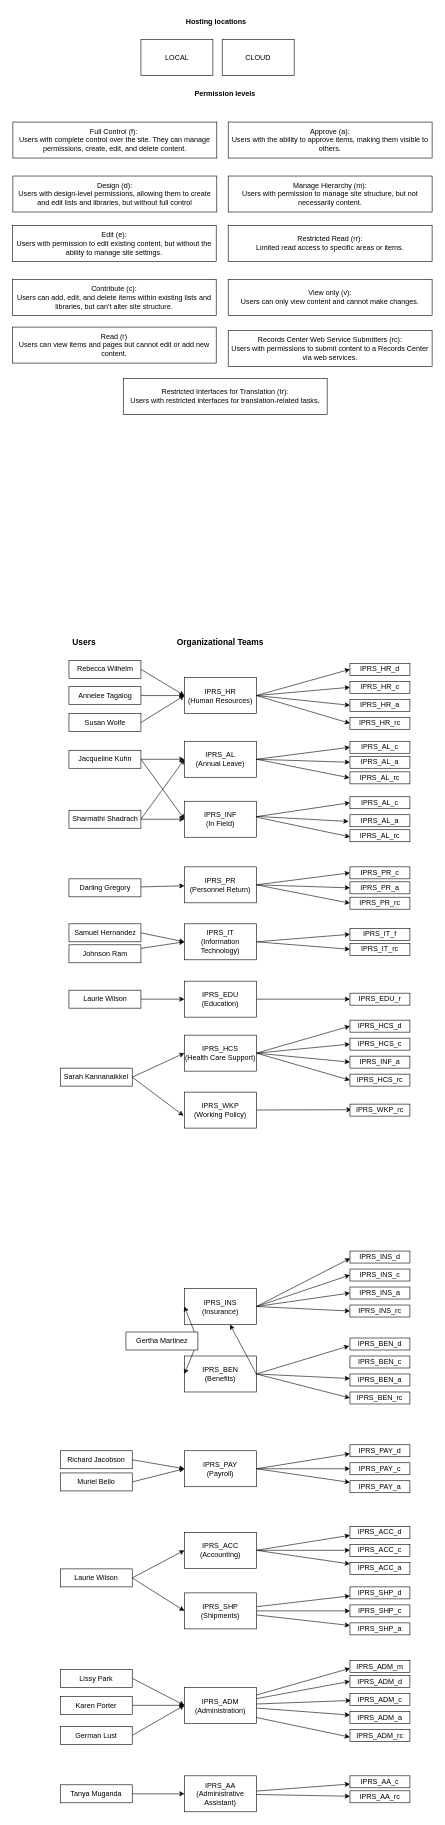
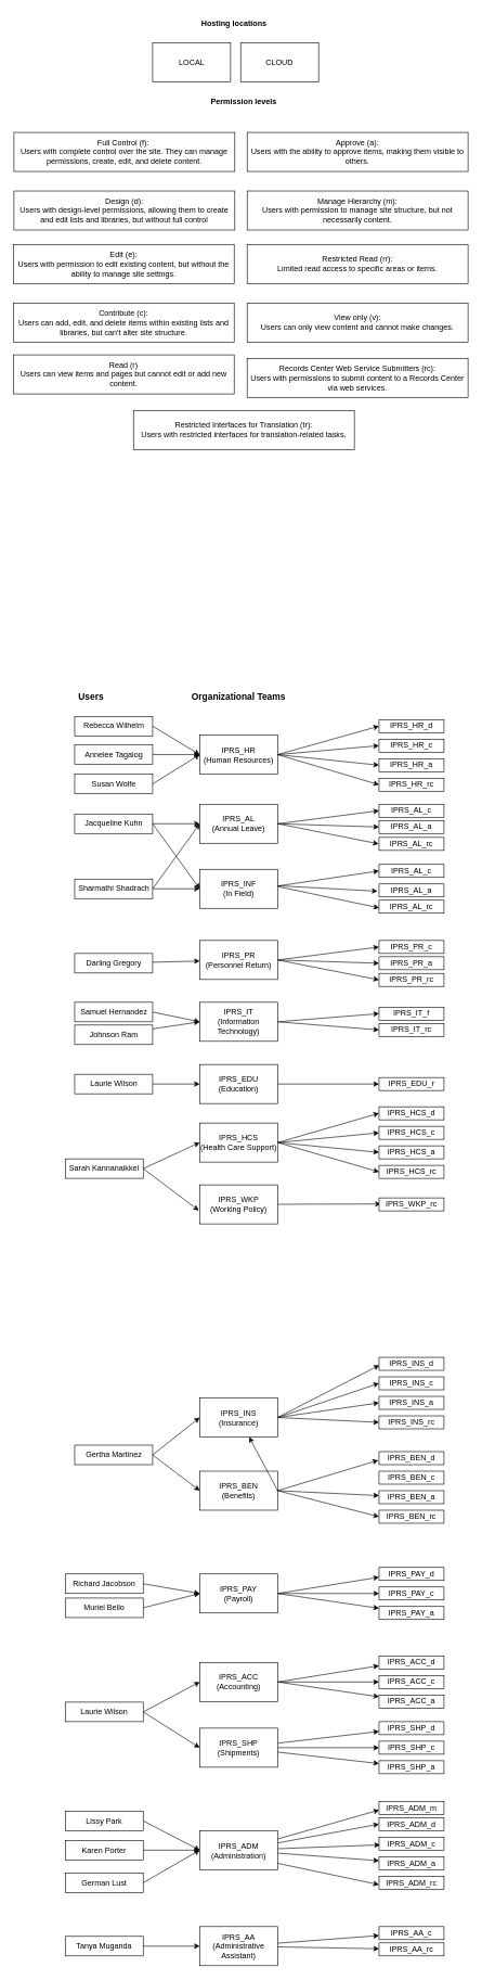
- <mxCell id="71" value="IPRS_INF_a" style="rounded=0;whiteSpace=wrap;html=1;points=[[0,0.5,0,0,0]];" parent="1" vertex="1"><mxGeometry x="583" y="1760" width="100" height="20" as="geometry" /></mxCell>
+ <mxCell id="71" value="IPRS_HCS_a" style="rounded=0;whiteSpace=wrap;html=1;points=[[0,0.5,0,0,0]];" parent="1" vertex="1"><mxGeometry x="583" y="1760" width="100" height="20" as="geometry" /></mxCell>
- <mxCell id="125" value="Gertha Martinez" style="rounded=0;whiteSpace=wrap;html=1;points=[[1,0.5,0,0,0]];" parent="1" vertex="1"><mxGeometry x="209.5" y="2220" width="120" height="30" as="geometry" /></mxCell>
+ <mxCell id="125" value="Gertha Martinez" style="rounded=0;whiteSpace=wrap;html=1;points=[[1,0.5,0,0,0]];" parent="1" vertex="1"><mxGeometry x="114.5" y="2220" width="120" height="30" as="geometry" /></mxCell>
